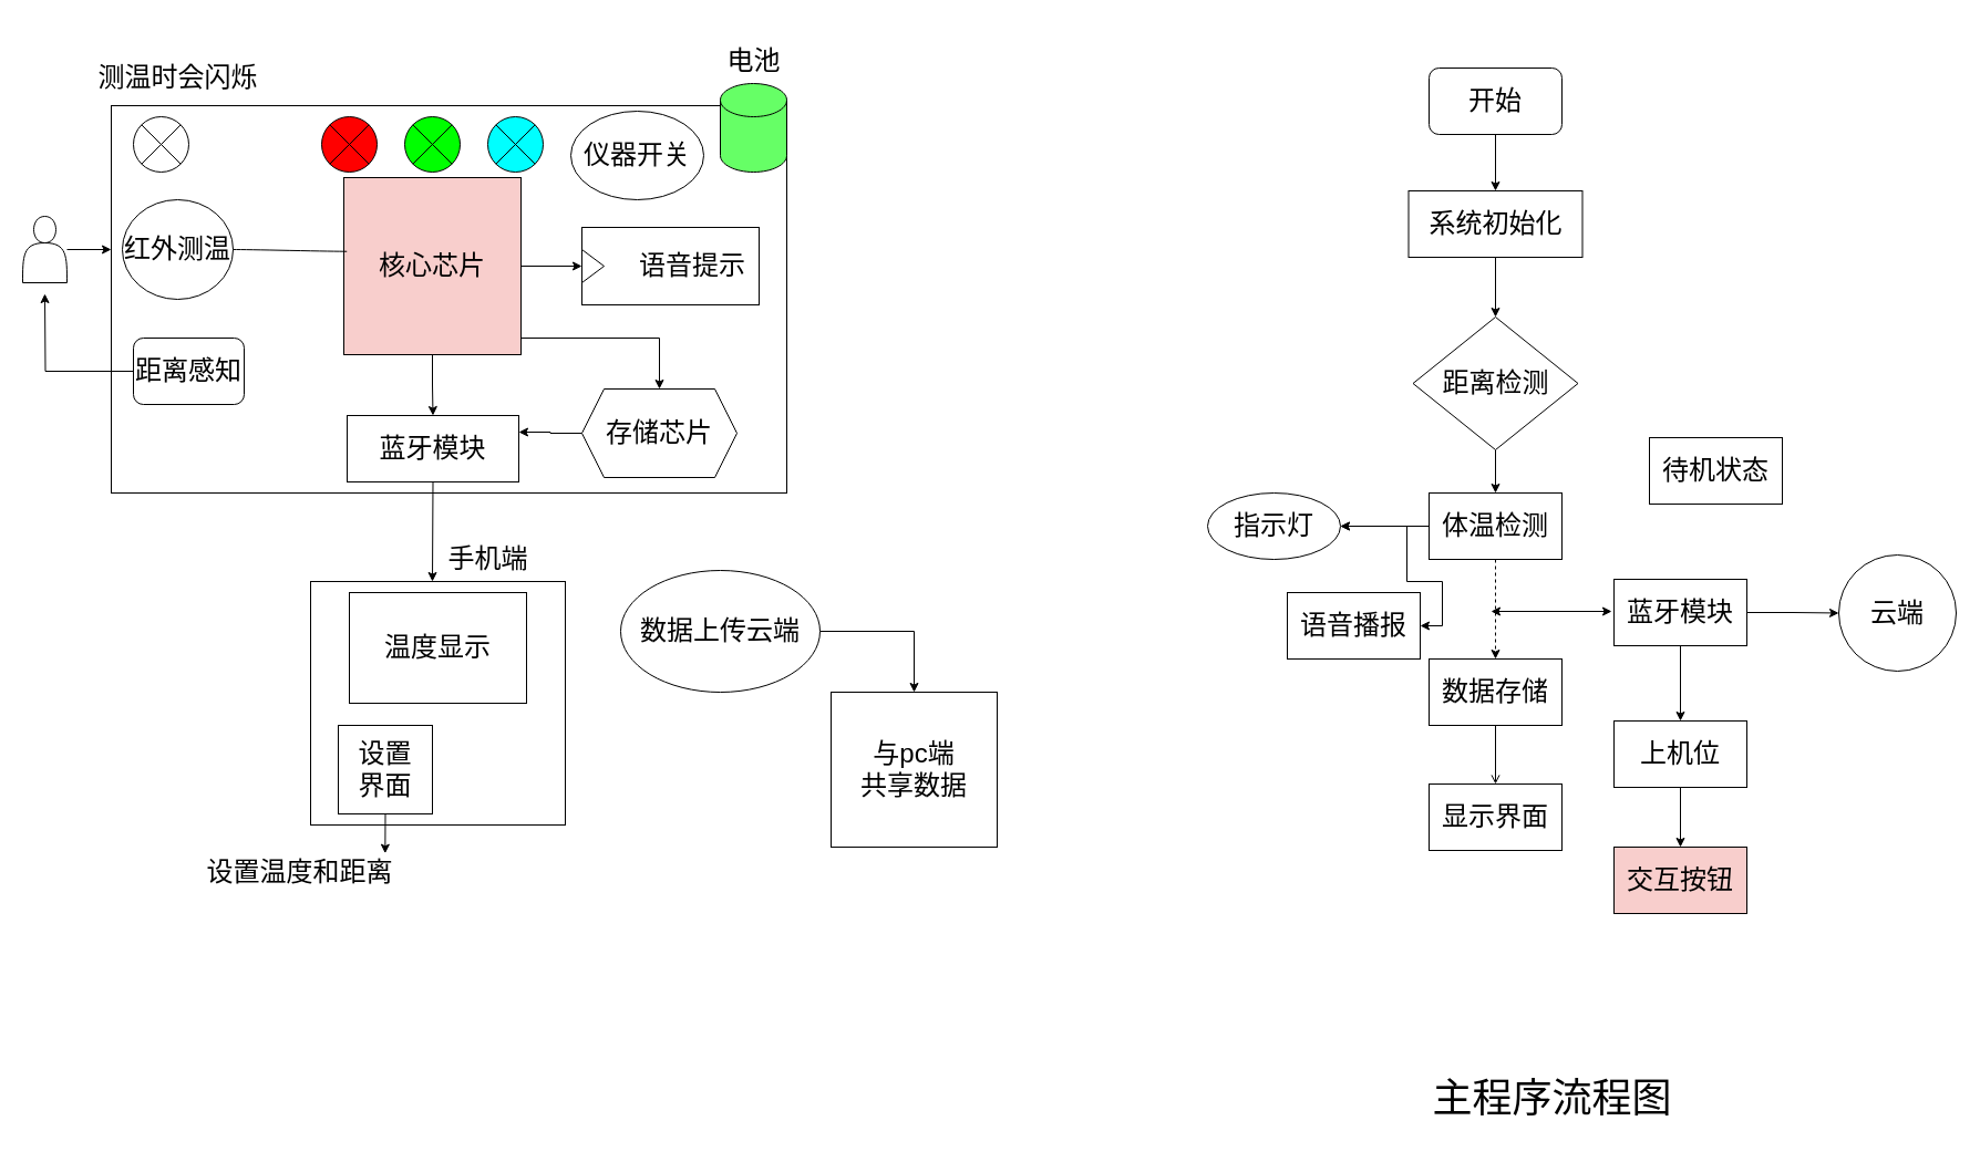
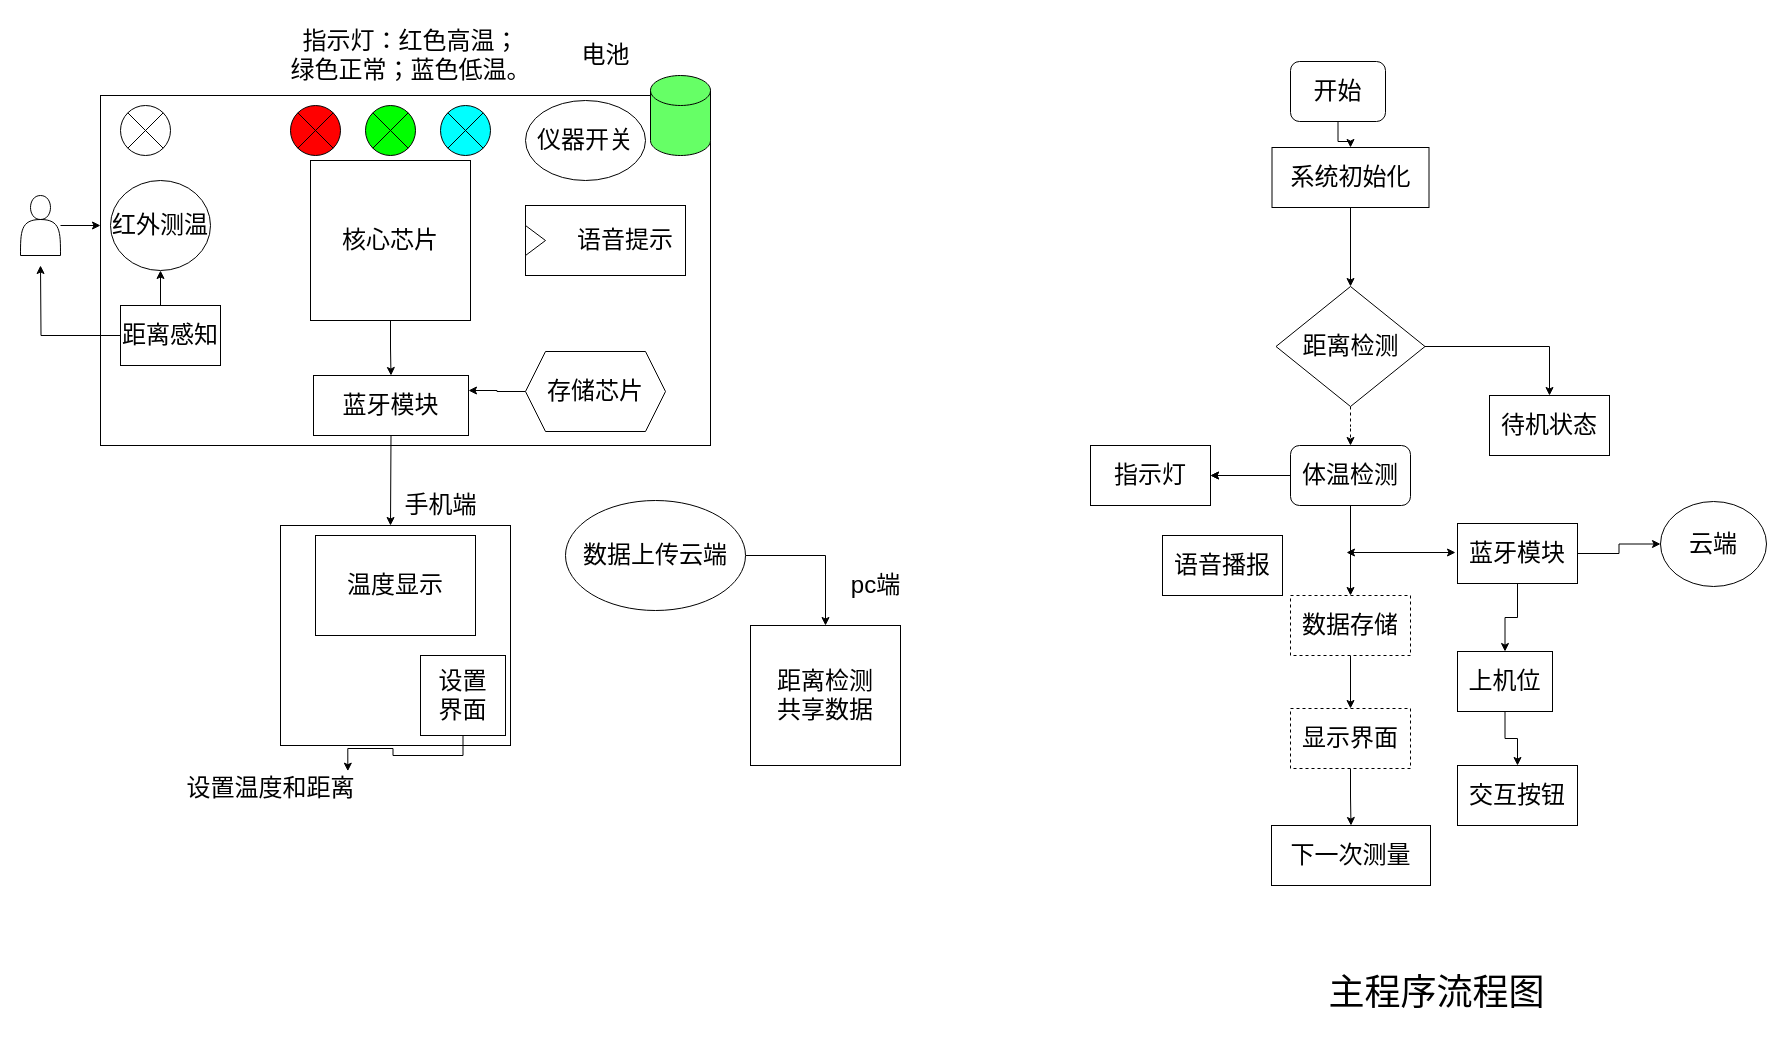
+ <mxCell id="20" value="&lt;font style=&quot;font-size: 24px;&quot;&gt;指示灯：&lt;/font&gt;&lt;span style=&quot;font-size: 24px; background-color: initial;&quot;&gt;红色高温；&lt;/span&gt;&lt;div&gt;&lt;div&gt;&lt;font style=&quot;font-size: 24px;&quot;&gt;绿色正常；&lt;/font&gt;&lt;span style=&quot;font-size: 24px; background-color: initial;&quot;&gt;蓝色低温。&lt;/span&gt;&lt;/div&gt;&lt;/div&gt;" style="text;html=1;align=center;verticalAlign=middle;resizable=0;points=[];autosize=1;strokeColor=none;fillColor=none;" parent="1" vertex="1"><mxGeometry x="280" y="20" width="260" height="70" as="geometry" /></mxCell>
- <mxCell id="7" value="&lt;font style=&quot;font-size: 24px;&quot;&gt;电池&lt;/font&gt;" style="text;html=1;align=center;verticalAlign=middle;resizable=0;points=[];autosize=1;strokeColor=none;fillColor=none;" parent="1" vertex="1"><mxGeometry x="645" y="35" width="70" height="40" as="geometry" /></mxCell>
+ <mxCell id="7" value="&lt;font style=&quot;font-size: 24px;&quot;&gt;电池&lt;/font&gt;" style="text;html=1;align=center;verticalAlign=middle;resizable=0;points=[];autosize=1;strokeColor=none;fillColor=none;" parent="1" vertex="1"><mxGeometry x="570" y="35" width="70" height="40" as="geometry" /></mxCell>
- <mxCell id="9" value="&lt;div&gt;&lt;font style=&quot;font-size: 24px;&quot;&gt;测温时会闪烁&lt;/font&gt;&lt;/div&gt;" style="text;html=1;align=center;verticalAlign=middle;resizable=0;points=[];autosize=1;strokeColor=none;fillColor=none;" parent="1" vertex="1"><mxGeometry x="75" y="50" width="170" height="40" as="geometry" /></mxCell>
- <mxCell id="40" value="&lt;font style=&quot;font-size: 24px;&quot;&gt;开始&lt;/font&gt;" style="rounded=1;whiteSpace=wrap;html=1;" parent="1" vertex="1"><mxGeometry x="1290" y="61" width="120" height="60" as="geometry" /></mxCell>
+ <mxCell id="40" value="&lt;font style=&quot;font-size: 24px;&quot;&gt;开始&lt;/font&gt;" style="rounded=1;whiteSpace=wrap;html=1;" parent="1" vertex="1"><mxGeometry x="1290" y="61" width="95" height="60" as="geometry" /></mxCell>
- <mxCell id="21" value="&lt;font style=&quot;font-size: 24px;&quot;&gt;仪器开关&lt;/font&gt;" style="ellipse;whiteSpace=wrap;html=1;" parent="1" vertex="1"><mxGeometry x="515" y="100" width="120" height="80" as="geometry" /></mxCell>
+ <mxCell id="21" value="&lt;font style=&quot;font-size: 24px;&quot;&gt;仪器开关&lt;/font&gt;" style="ellipse;whiteSpace=wrap;html=1;" parent="1" vertex="1"><mxGeometry x="525" y="100" width="120" height="80" as="geometry" /></mxCell>
- <mxCell id="42" value="&lt;font style=&quot;font-size: 24px;&quot;&gt;系统初始化&lt;/font&gt;" style="rounded=0;whiteSpace=wrap;html=1;" parent="1" vertex="1"><mxGeometry x="1271.5" y="172" width="157" height="60" as="geometry" /></mxCell>
+ <mxCell id="42" value="&lt;font style=&quot;font-size: 24px;&quot;&gt;系统初始化&lt;/font&gt;" style="rounded=0;whiteSpace=wrap;html=1;" parent="1" vertex="1"><mxGeometry x="1271.5" y="147" width="157" height="60" as="geometry" /></mxCell>
- <mxCell id="22" style="edgeStyle=entityRelationEdgeStyle;rounded=0;orthogonalLoop=1;jettySize=auto;html=1;startArrow=none;endArrow=none;segment=10;curved=1;sourcePerimeterSpacing=0;targetPerimeterSpacing=0;exitX=1;exitY=0.5;exitDx=0;exitDy=0;entryX=0.017;entryY=0.417;entryDx=0;entryDy=0;entryPerimeter=0;" parent="1" source="5" target="13" edge="1"><mxGeometry relative="1" as="geometry" /></mxCell>
- <mxCell id="13" value="&lt;font style=&quot;font-size: 24px;&quot;&gt;核心芯片&lt;/font&gt;" style="whiteSpace=wrap;html=1;aspect=fixed;fillColor=#f8cecc;" parent="1" vertex="1"><mxGeometry x="310" y="160" width="160" height="160" as="geometry" /></mxCell>
+ <mxCell id="13" value="&lt;font style=&quot;font-size: 24px;&quot;&gt;核心芯片&lt;/font&gt;" style="whiteSpace=wrap;html=1;aspect=fixed;" parent="1" vertex="1"><mxGeometry x="310" y="160" width="160" height="160" as="geometry" /></mxCell>
- <mxCell id="10" style="edgeStyle=orthogonalEdgeStyle;rounded=0;orthogonalLoop=1;jettySize=auto;html=1;exitX=1;exitY=0.5;exitDx=0;exitDy=0;entryX=0;entryY=0.5;entryDx=0;entryDy=0;" parent="1" source="13" target="25" edge="1"><mxGeometry relative="1" as="geometry" /></mxCell>
+ <mxCell id="15" style="edgeStyle=orthogonalEdgeStyle;rounded=0;orthogonalLoop=1;jettySize=auto;html=1;exitX=0.5;exitY=0;exitDx=0;exitDy=0;entryX=0.5;entryY=1;entryDx=0;entryDy=0;" parent="1" source="16" target="5" edge="1"><mxGeometry relative="1" as="geometry" /></mxCell>
- <mxCell id="12" style="edgeStyle=orthogonalEdgeStyle;rounded=0;orthogonalLoop=1;jettySize=auto;html=1;exitX=1;exitY=0.75;exitDx=0;exitDy=0;entryX=0.5;entryY=0;entryDx=0;entryDy=0;" parent="1" source="13" target="28" edge="1"><mxGeometry relative="1" as="geometry"><Array as="points"><mxPoint x="470" y="305" /><mxPoint x="595" y="305" /></Array></mxGeometry></mxCell>
- <mxCell id="16" value="&lt;font style=&quot;font-size: 24px;&quot;&gt;距离感知&lt;/font&gt;" style="whiteSpace=wrap;html=1;rounded=1;" parent="1" vertex="1"><mxGeometry x="120" y="305" width="100" height="60" as="geometry" /></mxCell>
+ <mxCell id="16" value="&lt;font style=&quot;font-size: 24px;&quot;&gt;距离感知&lt;/font&gt;" style="rounded=0;whiteSpace=wrap;html=1;" parent="1" vertex="1"><mxGeometry x="120" y="305" width="100" height="60" as="geometry" /></mxCell>
+ <mxCell id="44" style="edgeStyle=orthogonalEdgeStyle;rounded=0;orthogonalLoop=1;jettySize=auto;html=1;exitX=1;exitY=0.5;exitDx=0;exitDy=0;entryX=0.5;entryY=0;entryDx=0;entryDy=0;" parent="1" source="45" target="51" edge="1"><mxGeometry relative="1" as="geometry" /></mxCell>
- <mxCell id="43" value="" style="edgeStyle=orthogonalEdgeStyle;rounded=0;orthogonalLoop=1;jettySize=auto;html=1;" parent="1" source="45" target="50" edge="1"><mxGeometry relative="1" as="geometry" /></mxCell>
+ <mxCell id="43" value="" style="edgeStyle=orthogonalEdgeStyle;rounded=0;orthogonalLoop=1;jettySize=auto;html=1;dashed=1;" parent="1" source="45" target="50" edge="1"><mxGeometry relative="1" as="geometry" /></mxCell>
- <mxCell id="59" value="&lt;font style=&quot;font-size: 24px;&quot;&gt;指示灯&lt;/font&gt;" style="ellipse;whiteSpace=wrap;html=1;" parent="1" vertex="1"><mxGeometry x="1090" y="445" width="120" height="60" as="geometry" /></mxCell>
+ <mxCell id="59" value="&lt;font style=&quot;font-size: 24px;&quot;&gt;指示灯&lt;/font&gt;" style="whiteSpace=wrap;html=1;rounded=0;" parent="1" vertex="1"><mxGeometry x="1090" y="445" width="120" height="60" as="geometry" /></mxCell>
- <mxCell id="50" value="&lt;span style=&quot;font-size: 24px;&quot;&gt;体温检测&lt;/span&gt;" style="whiteSpace=wrap;html=1;rounded=0;" parent="1" vertex="1"><mxGeometry x="1290" y="445" width="120" height="60" as="geometry" /></mxCell>
+ <mxCell id="50" value="&lt;span style=&quot;font-size: 24px;&quot;&gt;体温检测&lt;/span&gt;" style="whiteSpace=wrap;html=1;rounded=1;" parent="1" vertex="1"><mxGeometry x="1290" y="445" width="120" height="60" as="geometry" /></mxCell>
- <mxCell id="49" style="edgeStyle=orthogonalEdgeStyle;rounded=0;orthogonalLoop=1;jettySize=auto;html=1;exitX=0;exitY=0.5;exitDx=0;exitDy=0;entryX=1;entryY=0.5;entryDx=0;entryDy=0;" parent="1" source="50" target="60" edge="1"><mxGeometry relative="1" as="geometry" /></mxCell>
- <mxCell id="46" value="" style="edgeStyle=orthogonalEdgeStyle;rounded=0;orthogonalLoop=1;jettySize=auto;html=1;dashed=1;" parent="1" source="50" target="53" edge="1"><mxGeometry relative="1" as="geometry" /></mxCell>
+ <mxCell id="46" value="" style="edgeStyle=orthogonalEdgeStyle;rounded=0;orthogonalLoop=1;jettySize=auto;html=1;" parent="1" source="50" target="53" edge="1"><mxGeometry relative="1" as="geometry" /></mxCell>
- <mxCell id="58" value="&lt;font style=&quot;font-size: 24px;&quot;&gt;云端&lt;/font&gt;" style="ellipse;whiteSpace=wrap;html=1;rounded=0;" parent="1" vertex="1"><mxGeometry x="1660" y="501" width="106" height="105" as="geometry" /></mxCell>
+ <mxCell id="58" value="&lt;font style=&quot;font-size: 24px;&quot;&gt;云端&lt;/font&gt;" style="ellipse;whiteSpace=wrap;html=1;rounded=0;" parent="1" vertex="1"><mxGeometry x="1660" y="501" width="106" height="85" as="geometry" /></mxCell>
- <mxCell id="36" value="&lt;font style=&quot;font-size: 24px;&quot;&gt;数据上传云端&lt;/font&gt;" style="ellipse;whiteSpace=wrap;html=1;" parent="1" vertex="1"><mxGeometry x="560" y="515" width="180" height="110" as="geometry" /></mxCell>
+ <mxCell id="36" value="&lt;font style=&quot;font-size: 24px;&quot;&gt;数据上传云端&lt;/font&gt;" style="ellipse;whiteSpace=wrap;html=1;" parent="1" vertex="1"><mxGeometry x="565" y="500" width="180" height="110" as="geometry" /></mxCell>
+ <mxCell id="38" value="&lt;font style=&quot;font-size: 24px;&quot;&gt;pc端&lt;/font&gt;" style="text;html=1;align=center;verticalAlign=middle;resizable=0;points=[];autosize=1;strokeColor=none;fillColor=none;" parent="1" vertex="1"><mxGeometry x="840" y="565" width="70" height="40" as="geometry" /></mxCell>
- <mxCell id="53" value="&lt;font style=&quot;font-size: 24px;&quot;&gt;数据存储&lt;/font&gt;" style="whiteSpace=wrap;html=1;rounded=0;" parent="1" vertex="1"><mxGeometry x="1290" y="595" width="120" height="60" as="geometry" /></mxCell>
+ <mxCell id="53" value="&lt;font style=&quot;font-size: 24px;&quot;&gt;数据存储&lt;/font&gt;" style="whiteSpace=wrap;html=1;rounded=0;dashed=1;" parent="1" vertex="1"><mxGeometry x="1290" y="595" width="120" height="60" as="geometry" /></mxCell>
- <mxCell id="62" value="&lt;font style=&quot;font-size: 24px;&quot;&gt;上机位&lt;/font&gt;" style="whiteSpace=wrap;html=1;rounded=0;" parent="1" vertex="1"><mxGeometry x="1457" y="651" width="120" height="60" as="geometry" /></mxCell>
+ <mxCell id="62" value="&lt;font style=&quot;font-size: 24px;&quot;&gt;上机位&lt;/font&gt;" style="whiteSpace=wrap;html=1;rounded=0;" parent="1" vertex="1"><mxGeometry x="1457" y="651" width="95" height="60" as="geometry" /></mxCell>
- <mxCell id="32" value="&lt;span style=&quot;font-size: 24px;&quot;&gt;设置&lt;/span&gt;&lt;div&gt;&lt;span style=&quot;font-size: 24px;&quot;&gt;界面&lt;/span&gt;&lt;/div&gt;" style="rounded=0;whiteSpace=wrap;html=1;" parent="1" vertex="1"><mxGeometry x="305" y="655" width="85" height="80" as="geometry" /></mxCell>
+ <mxCell id="32" value="&lt;span style=&quot;font-size: 24px;&quot;&gt;设置&lt;/span&gt;&lt;div&gt;&lt;span style=&quot;font-size: 24px;&quot;&gt;界面&lt;/span&gt;&lt;/div&gt;" style="rounded=0;whiteSpace=wrap;html=1;" parent="1" vertex="1"><mxGeometry x="420" y="655" width="85" height="80" as="geometry" /></mxCell>
- <mxCell id="37" value="&lt;font style=&quot;font-size: 24px;&quot;&gt;与pc端&lt;/font&gt;&lt;div&gt;&lt;font style=&quot;font-size: 24px;&quot;&gt;共享数据&lt;/font&gt;&lt;/div&gt;" style="whiteSpace=wrap;html=1;" parent="1" vertex="1"><mxGeometry x="750" y="625" width="150" height="140" as="geometry" /></mxCell>
+ <mxCell id="37" value="&lt;font style=&quot;font-size: 24px;&quot;&gt;距离检测&lt;/font&gt;&lt;div&gt;&lt;font style=&quot;font-size: 24px;&quot;&gt;共享数据&lt;/font&gt;&lt;/div&gt;" style="whiteSpace=wrap;html=1;" parent="1" vertex="1"><mxGeometry x="750" y="625" width="150" height="140" as="geometry" /></mxCell>
- <mxCell id="52" value="" style="edgeStyle=orthogonalEdgeStyle;rounded=0;orthogonalLoop=1;jettySize=auto;html=1;endArrow=open;" parent="1" source="53" target="65" edge="1"><mxGeometry relative="1" as="geometry" /></mxCell>
+ <mxCell id="52" value="" style="edgeStyle=orthogonalEdgeStyle;rounded=0;orthogonalLoop=1;jettySize=auto;html=1;" parent="1" source="53" target="65" edge="1"><mxGeometry relative="1" as="geometry" /></mxCell>
- <mxCell id="65" value="&lt;font style=&quot;font-size: 24px;&quot;&gt;显示界面&lt;/font&gt;" style="whiteSpace=wrap;html=1;rounded=0;" parent="1" vertex="1"><mxGeometry x="1290" y="708" width="120" height="60" as="geometry" /></mxCell>
+ <mxCell id="65" value="&lt;font style=&quot;font-size: 24px;&quot;&gt;显示界面&lt;/font&gt;" style="whiteSpace=wrap;html=1;rounded=0;dashed=1;" parent="1" vertex="1"><mxGeometry x="1290" y="708" width="120" height="60" as="geometry" /></mxCell>
+ <mxCell id="64" value="" style="edgeStyle=orthogonalEdgeStyle;rounded=0;orthogonalLoop=1;jettySize=auto;html=1;" parent="1" source="65" target="66" edge="1"><mxGeometry relative="1" as="geometry" /></mxCell>
- <mxCell id="63" value="&lt;font style=&quot;font-size: 24px;&quot;&gt;交互按钮&lt;/font&gt;" style="whiteSpace=wrap;html=1;rounded=0;fillColor=#f8cecc;" parent="1" vertex="1"><mxGeometry x="1457" y="765" width="120" height="60" as="geometry" /></mxCell>
+ <mxCell id="63" value="&lt;font style=&quot;font-size: 24px;&quot;&gt;交互按钮&lt;/font&gt;" style="whiteSpace=wrap;html=1;rounded=0;" parent="1" vertex="1"><mxGeometry x="1457" y="765" width="120" height="60" as="geometry" /></mxCell>
+ <mxCell id="66" value="&lt;font style=&quot;font-size: 24px;&quot;&gt;下一次测量&lt;/font&gt;" style="whiteSpace=wrap;html=1;rounded=0;" parent="1" vertex="1"><mxGeometry x="1271" y="825" width="159" height="60" as="geometry" /></mxCell>
- <mxCell id="67" value="&lt;font style=&quot;font-size: 36px;&quot;&gt;主程序流程图&lt;/font&gt;" style="text;html=1;align=center;verticalAlign=middle;resizable=0;points=[];autosize=1;strokeColor=none;fillColor=none;" parent="1" vertex="1"><mxGeometry x="1284" y="964" width="234" height="55" as="geometry" /></mxCell>
+ <mxCell id="67" value="&lt;font style=&quot;font-size: 36px;&quot;&gt;主程序流程图&lt;/font&gt;" style="text;html=1;align=center;verticalAlign=middle;resizable=0;points=[];autosize=1;strokeColor=none;fillColor=none;" parent="1" vertex="1"><mxGeometry x="1319" y="964" width="234" height="55" as="geometry" /></mxCell>
